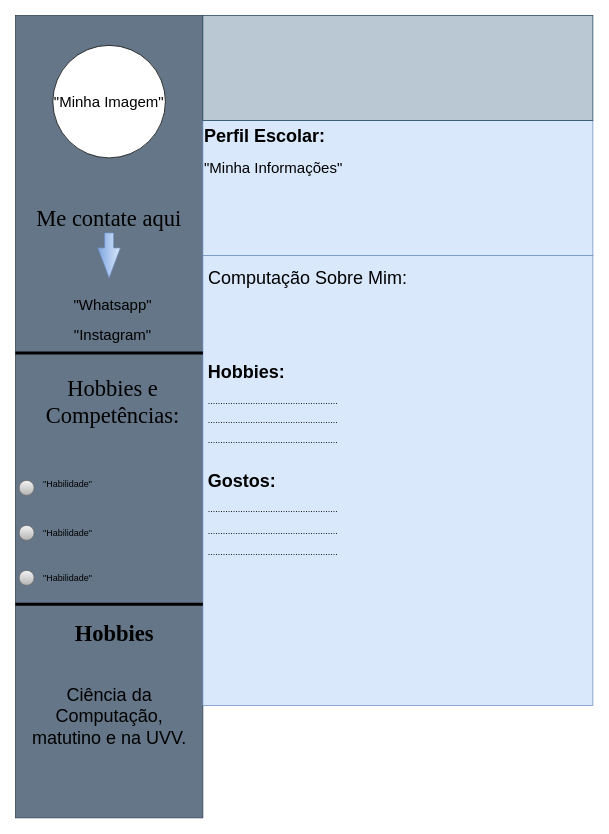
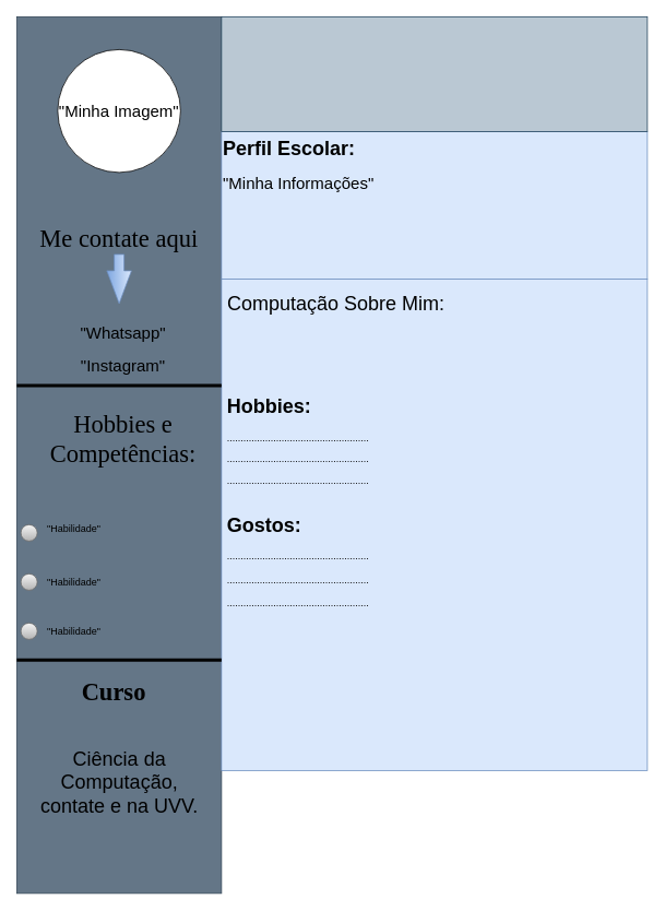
- <mxCell id="21" value="&lt;h1 style=&quot;margin-top: 0px; font-size: 30px;&quot;&gt;&lt;font face=&quot;Times New Roman&quot;&gt;&amp;nbsp; &amp;nbsp; &amp;nbsp;Hobbies&lt;/font&gt;&lt;/h1&gt;" style="text;html=1;whiteSpace=wrap;overflow=hidden;rounded=0;" parent="1" vertex="1"><mxGeometry x="60" y="820" width="180" height="250" as="geometry" /></mxCell>
+ <mxCell id="21" value="&lt;h1 style=&quot;margin-top: 0px; font-size: 30px;&quot;&gt;&lt;font face=&quot;Times New Roman&quot;&gt;&amp;nbsp; &amp;nbsp; &amp;nbsp;Curso&lt;/font&gt;&lt;/h1&gt;" style="text;html=1;whiteSpace=wrap;overflow=hidden;rounded=0;" parent="1" vertex="1"><mxGeometry x="60" y="820" width="180" height="250" as="geometry" /></mxCell>
- <mxCell id="24" value="&lt;font style=&quot;font-size: 24px;&quot;&gt;Ciência da Computação, matutino e na UVV.&lt;/font&gt;" style="text;html=1;align=center;verticalAlign=middle;whiteSpace=wrap;rounded=0;" parent="1" vertex="1"><mxGeometry x="37.5" y="880" width="215" height="150" as="geometry" /></mxCell>
+ <mxCell id="24" value="&lt;font style=&quot;font-size: 24px;&quot;&gt;Ciência da Computação, contate e na UVV.&lt;/font&gt;" style="text;html=1;align=center;verticalAlign=middle;whiteSpace=wrap;rounded=0;" parent="1" vertex="1"><mxGeometry x="37.5" y="880" width="215" height="150" as="geometry" /></mxCell>
